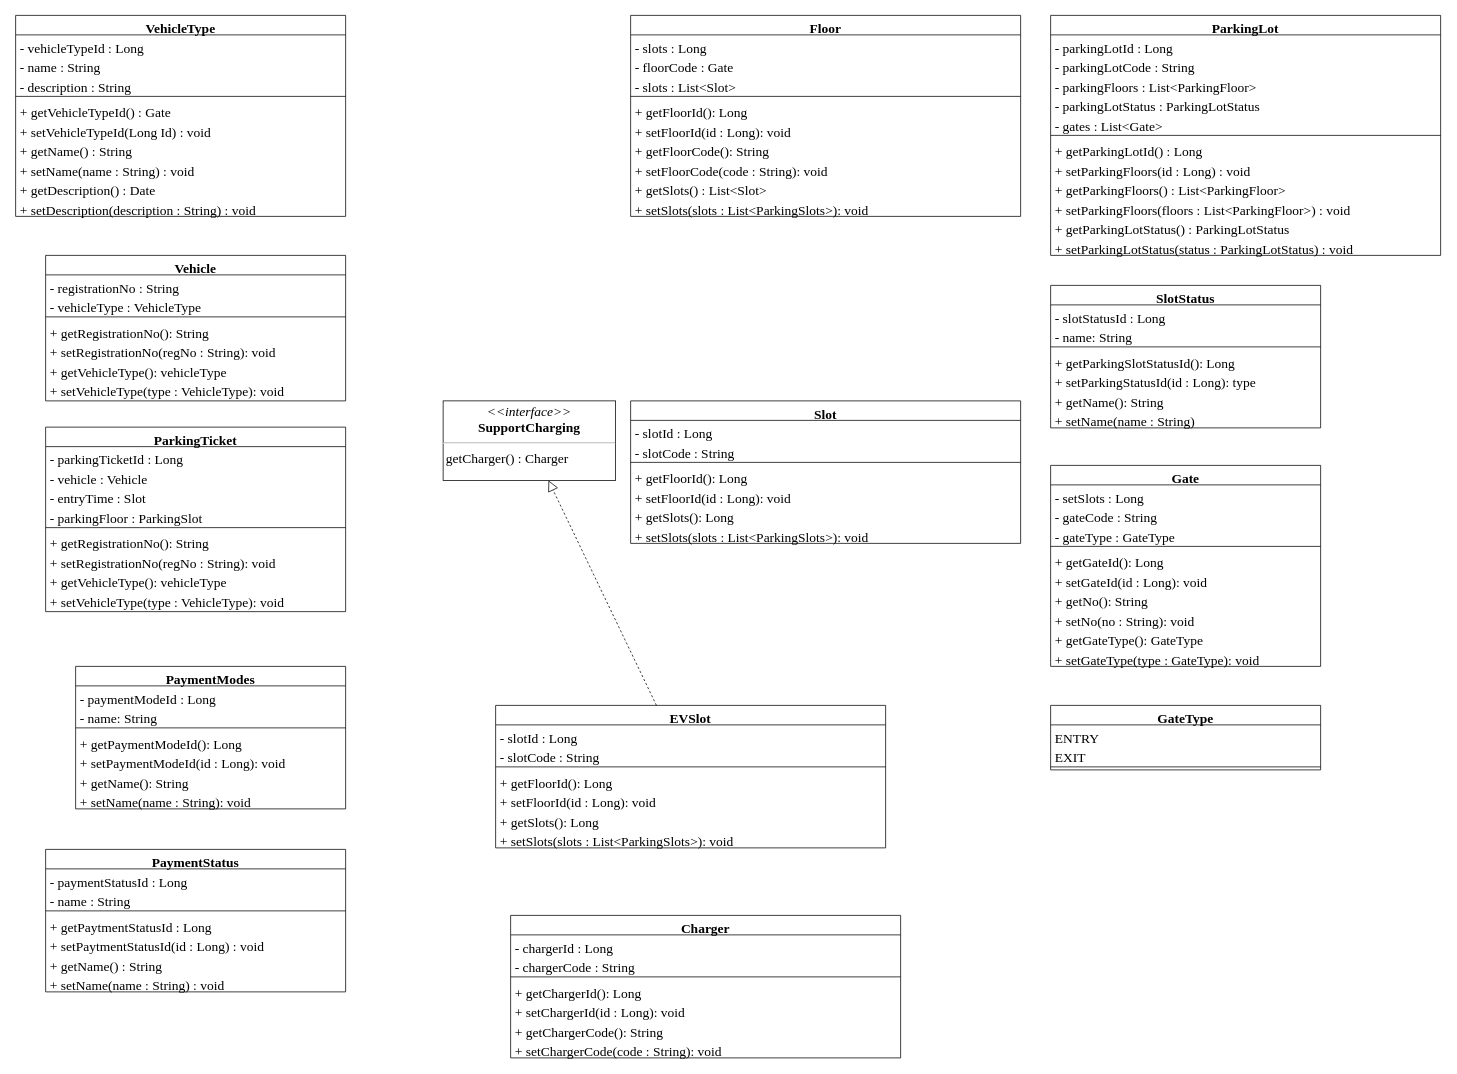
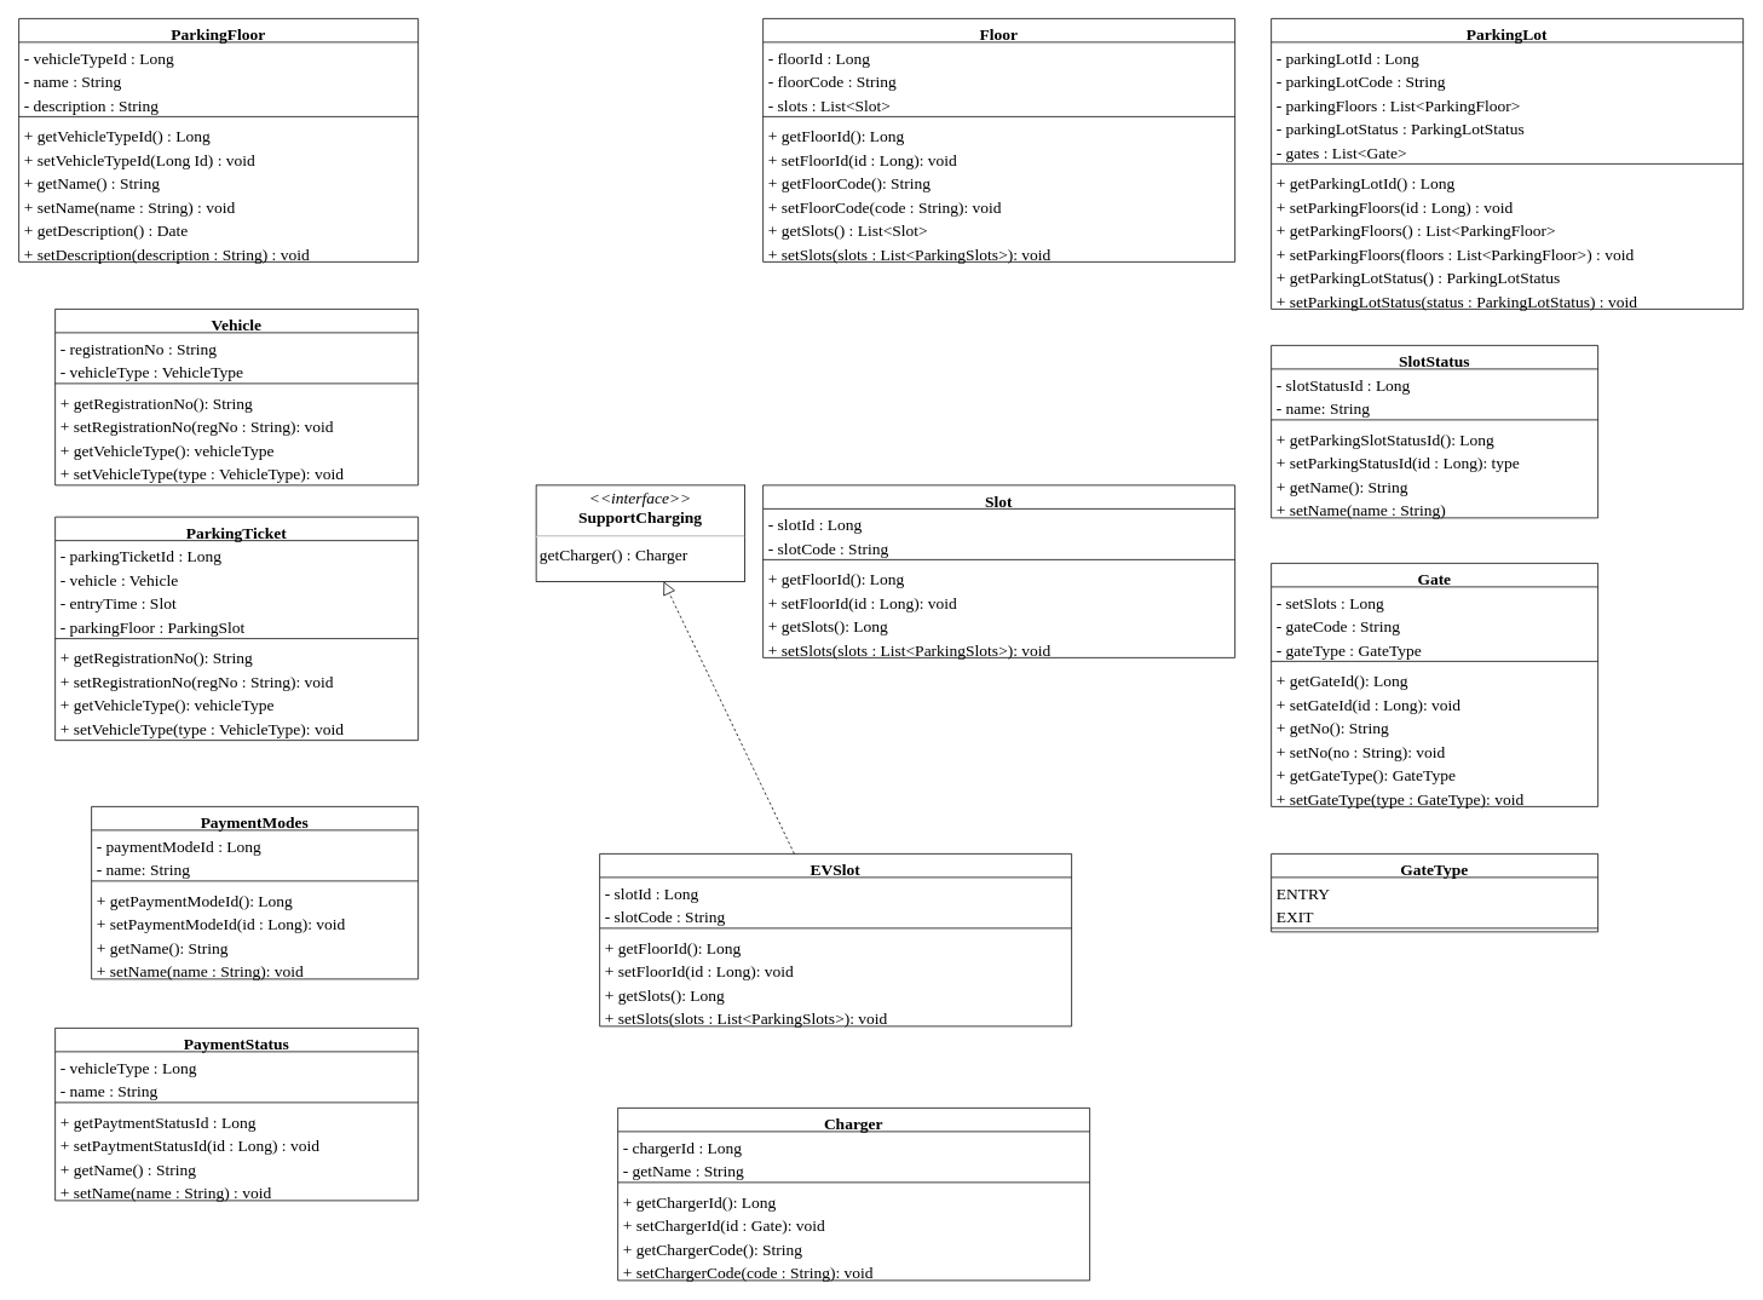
- <mxCell id="26" value="VehicleType" style="swimlane;fontStyle=1;align=center;verticalAlign=top;childLayout=stackLayout;horizontal=1;startSize=26;horizontalStack=0;resizeParent=1;resizeParentMax=0;resizeLast=0;collapsible=1;marginBottom=0;fontFamily=Verdana;fontSize=18;" parent="1" vertex="1"><mxGeometry x="20" y="20" width="440" height="268" as="geometry" /></mxCell>
+ <mxCell id="26" value="ParkingFloor" style="swimlane;fontStyle=1;align=center;verticalAlign=top;childLayout=stackLayout;horizontal=1;startSize=26;horizontalStack=0;resizeParent=1;resizeParentMax=0;resizeLast=0;collapsible=1;marginBottom=0;fontFamily=Verdana;fontSize=18;" parent="1" vertex="1"><mxGeometry x="20" y="20" width="440" height="268" as="geometry" /></mxCell>
- <mxCell id="16" value="- slots : Long" style="text;strokeColor=none;fillColor=none;align=left;verticalAlign=top;spacingLeft=4;spacingRight=4;overflow=hidden;rotatable=0;points=[[0,0.5],[1,0.5]];portConstraint=eastwest;fontFamily=Verdana;fontSize=18;" parent="15" vertex="1"><mxGeometry y="26" width="520" height="26" as="geometry" /></mxCell>
+ <mxCell id="16" value="- floorId : Long" style="text;strokeColor=none;fillColor=none;align=left;verticalAlign=top;spacingLeft=4;spacingRight=4;overflow=hidden;rotatable=0;points=[[0,0.5],[1,0.5]];portConstraint=eastwest;fontFamily=Verdana;fontSize=18;" parent="15" vertex="1"><mxGeometry y="26" width="520" height="26" as="geometry" /></mxCell>
- <mxCell id="17" value="- floorCode : Gate" style="text;strokeColor=none;fillColor=none;align=left;verticalAlign=top;spacingLeft=4;spacingRight=4;overflow=hidden;rotatable=0;points=[[0,0.5],[1,0.5]];portConstraint=eastwest;fontFamily=Verdana;fontSize=18;" vertex="1" parent="15"><mxGeometry y="52" width="520" height="26" as="geometry" /></mxCell>
+ <mxCell id="17" value="- floorCode : String" style="text;strokeColor=none;fillColor=none;align=left;verticalAlign=top;spacingLeft=4;spacingRight=4;overflow=hidden;rotatable=0;points=[[0,0.5],[1,0.5]];portConstraint=eastwest;fontFamily=Verdana;fontSize=18;" vertex="1" parent="15"><mxGeometry y="52" width="520" height="26" as="geometry" /></mxCell>
- <mxCell id="31" value="+ getVehicleTypeId() : Gate" style="text;strokeColor=none;fillColor=none;align=left;verticalAlign=top;spacingLeft=4;spacingRight=4;overflow=hidden;rotatable=0;points=[[0,0.5],[1,0.5]];portConstraint=eastwest;fontFamily=Verdana;fontSize=18;" parent="26" vertex="1"><mxGeometry y="112" width="440" height="26" as="geometry" /></mxCell>
+ <mxCell id="31" value="+ getVehicleTypeId() : Long" style="text;strokeColor=none;fillColor=none;align=left;verticalAlign=top;spacingLeft=4;spacingRight=4;overflow=hidden;rotatable=0;points=[[0,0.5],[1,0.5]];portConstraint=eastwest;fontFamily=Verdana;fontSize=18;" parent="26" vertex="1"><mxGeometry y="112" width="440" height="26" as="geometry" /></mxCell>
- <mxCell id="46" value="- paymentStatusId : Long" style="text;strokeColor=none;fillColor=none;align=left;verticalAlign=top;spacingLeft=4;spacingRight=4;overflow=hidden;rotatable=0;points=[[0,0.5],[1,0.5]];portConstraint=eastwest;fontFamily=Verdana;fontSize=18;" parent="45" vertex="1"><mxGeometry y="26" width="400" height="26" as="geometry" /></mxCell>
+ <mxCell id="46" value="- vehicleType : Long" style="text;strokeColor=none;fillColor=none;align=left;verticalAlign=top;spacingLeft=4;spacingRight=4;overflow=hidden;rotatable=0;points=[[0,0.5],[1,0.5]];portConstraint=eastwest;fontFamily=Verdana;fontSize=18;" parent="45" vertex="1"><mxGeometry y="26" width="400" height="26" as="geometry" /></mxCell>
- <mxCell id="114" value="- chargerCode : String" style="text;strokeColor=none;fillColor=none;align=left;verticalAlign=top;spacingLeft=4;spacingRight=4;overflow=hidden;rotatable=0;points=[[0,0.5],[1,0.5]];portConstraint=eastwest;fontFamily=Verdana;fontSize=18;" vertex="1" parent="112"><mxGeometry y="52" width="520" height="26" as="geometry" /></mxCell>
+ <mxCell id="114" value="- getName : String" style="text;strokeColor=none;fillColor=none;align=left;verticalAlign=top;spacingLeft=4;spacingRight=4;overflow=hidden;rotatable=0;points=[[0,0.5],[1,0.5]];portConstraint=eastwest;fontFamily=Verdana;fontSize=18;" vertex="1" parent="112"><mxGeometry y="52" width="520" height="26" as="geometry" /></mxCell>
- <mxCell id="117" value="+ setChargerId(id : Long): void" style="text;strokeColor=none;fillColor=none;align=left;verticalAlign=top;spacingLeft=4;spacingRight=4;overflow=hidden;rotatable=0;points=[[0,0.5],[1,0.5]];portConstraint=eastwest;fontFamily=Verdana;fontSize=18;" vertex="1" parent="112"><mxGeometry y="112" width="520" height="26" as="geometry" /></mxCell>
+ <mxCell id="117" value="+ setChargerId(id : Gate): void" style="text;strokeColor=none;fillColor=none;align=left;verticalAlign=top;spacingLeft=4;spacingRight=4;overflow=hidden;rotatable=0;points=[[0,0.5],[1,0.5]];portConstraint=eastwest;fontFamily=Verdana;fontSize=18;" vertex="1" parent="112"><mxGeometry y="112" width="520" height="26" as="geometry" /></mxCell>
